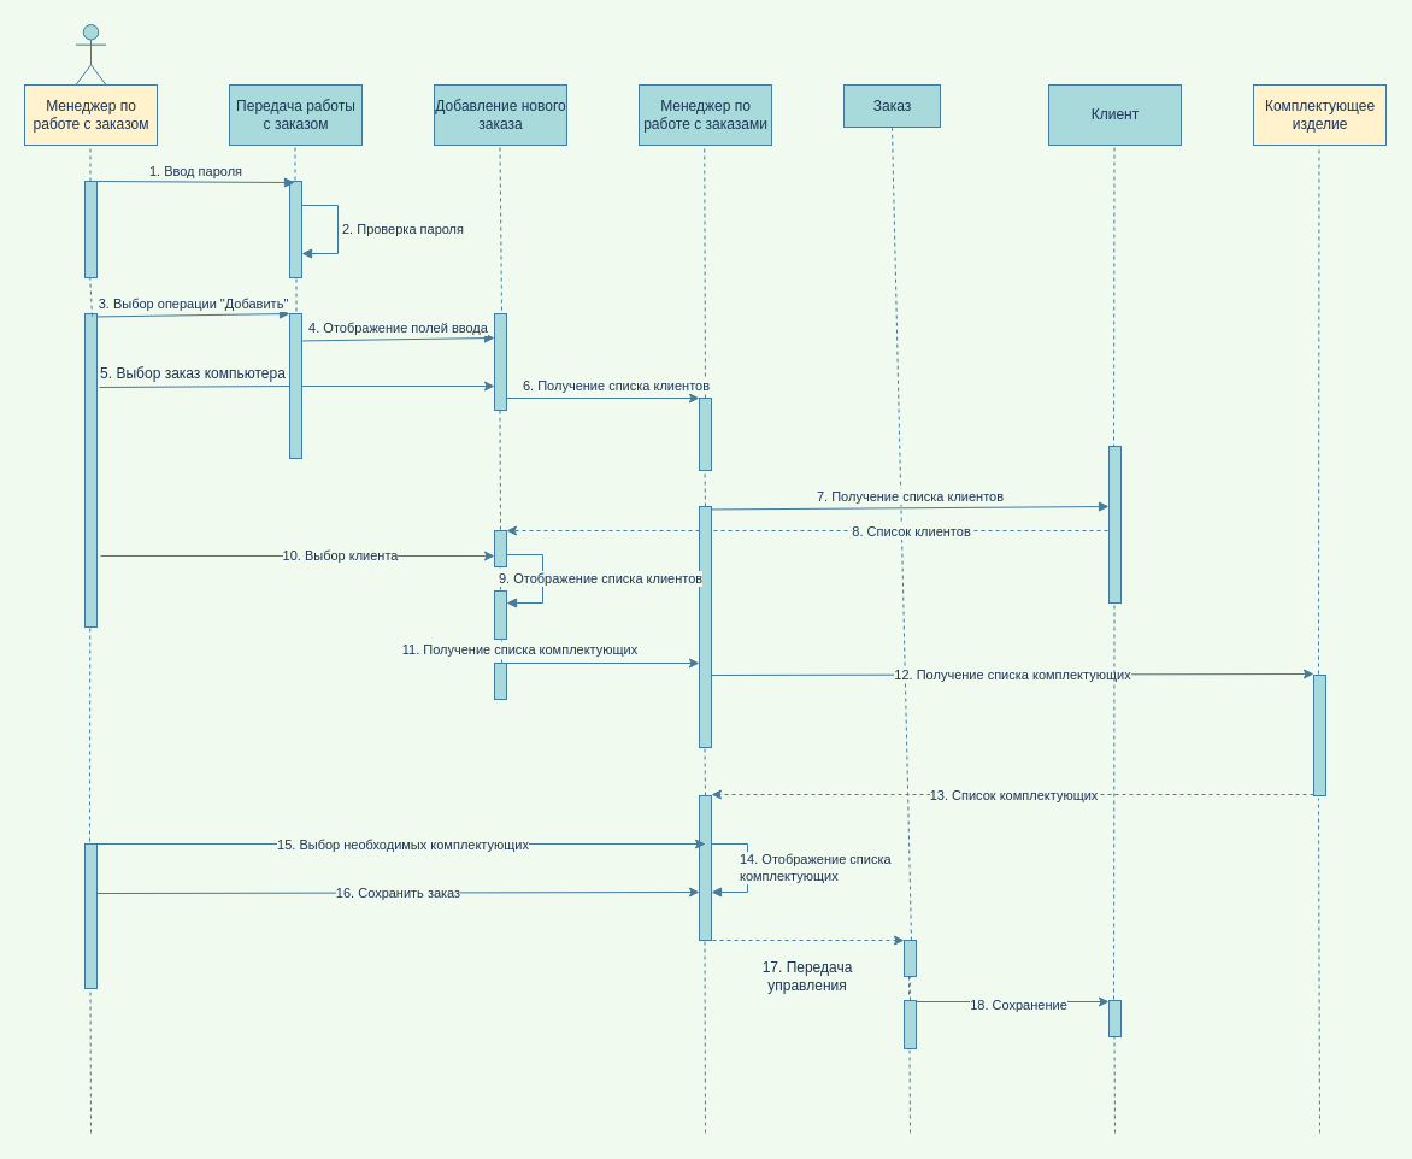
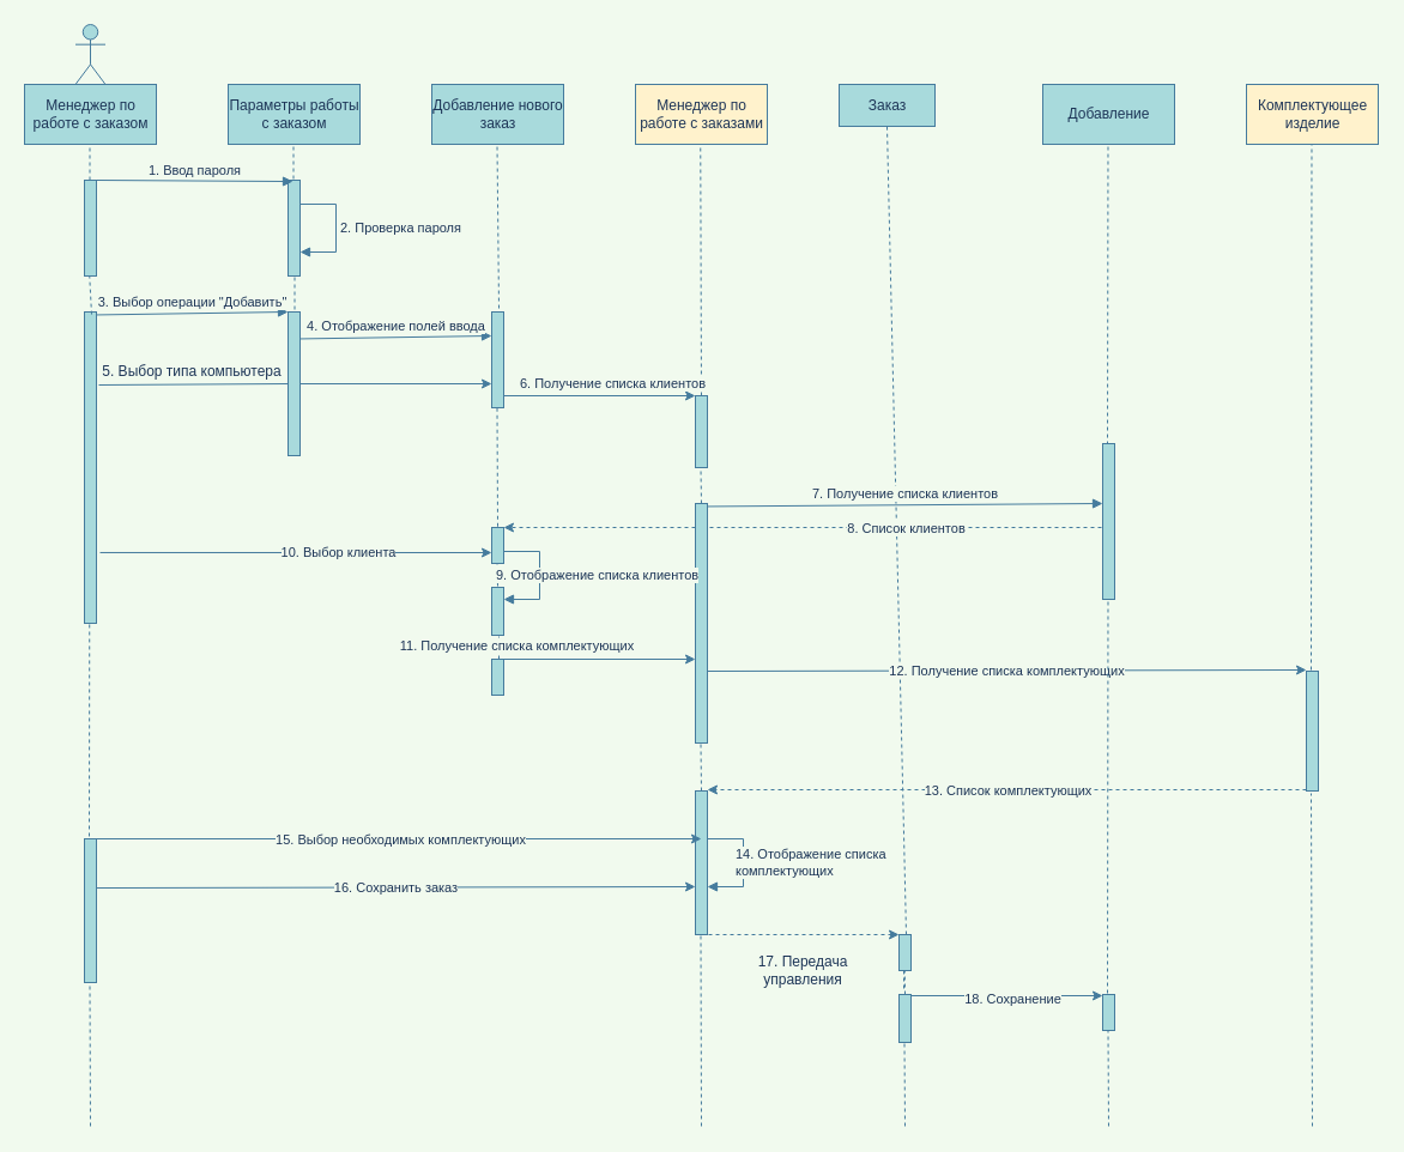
- <mxCell id="2" value="Менеджер по &lt;br&gt;работе&amp;nbsp;с заказом" style="html=1;fillColor=#fff2cc;strokeColor=#457B9D;fontColor=#1D3557;" parent="1" vertex="1"><mxGeometry x="20" y="70" width="110" height="50" as="geometry" /></mxCell>
+ <mxCell id="2" value="Менеджер по &lt;br&gt;работе&amp;nbsp;с заказом" style="html=1;fillColor=#A8DADC;strokeColor=#457B9D;fontColor=#1D3557;" parent="1" vertex="1"><mxGeometry x="20" y="70" width="110" height="50" as="geometry" /></mxCell>
- <mxCell id="3" value="Передача работы&lt;br&gt;с заказом" style="html=1;fillColor=#A8DADC;strokeColor=#457B9D;fontColor=#1D3557;" parent="1" vertex="1"><mxGeometry x="190" y="70" width="110" height="50" as="geometry" /></mxCell>
+ <mxCell id="3" value="Параметры работы&lt;br&gt;с заказом" style="html=1;fillColor=#A8DADC;strokeColor=#457B9D;fontColor=#1D3557;" parent="1" vertex="1"><mxGeometry x="190" y="70" width="110" height="50" as="geometry" /></mxCell>
- <mxCell id="4" value="Добавление нового&lt;br&gt;заказа" style="html=1;fillColor=#A8DADC;strokeColor=#457B9D;fontColor=#1D3557;" parent="1" vertex="1"><mxGeometry x="360" y="70" width="110" height="50" as="geometry" /></mxCell>
+ <mxCell id="4" value="Добавление нового&lt;br&gt;заказ" style="html=1;fillColor=#A8DADC;strokeColor=#457B9D;fontColor=#1D3557;" parent="1" vertex="1"><mxGeometry x="360" y="70" width="110" height="50" as="geometry" /></mxCell>
- <mxCell id="5" value="Менеджер по&lt;br&gt;работе с заказами" style="html=1;fillColor=#A8DADC;strokeColor=#457B9D;fontColor=#1D3557;" parent="1" vertex="1"><mxGeometry x="530" y="70" width="110" height="50" as="geometry" /></mxCell>
+ <mxCell id="5" value="Менеджер по&lt;br&gt;работе с заказами" style="html=1;fillColor=#fff2cc;strokeColor=#457B9D;fontColor=#1D3557;" parent="1" vertex="1"><mxGeometry x="530" y="70" width="110" height="50" as="geometry" /></mxCell>
- <mxCell id="7" value="Клиент" style="html=1;fillColor=#A8DADC;strokeColor=#457B9D;fontColor=#1D3557;" parent="1" vertex="1"><mxGeometry x="870" y="70" width="110" height="50" as="geometry" /></mxCell>
+ <mxCell id="7" value="Добавление" style="html=1;fillColor=#A8DADC;strokeColor=#457B9D;fontColor=#1D3557;" parent="1" vertex="1"><mxGeometry x="870" y="70" width="110" height="50" as="geometry" /></mxCell>
- <mxCell id="23" value="5. Выбор заказ компьютера" style="text;html=1;strokeColor=none;fillColor=none;align=center;verticalAlign=middle;whiteSpace=wrap;rounded=0;fontColor=#1D3557;" parent="1" vertex="1"><mxGeometry x="80" y="290" width="160" height="40" as="geometry" /></mxCell>
+ <mxCell id="23" value="5. Выбор типа компьютера" style="text;html=1;strokeColor=none;fillColor=none;align=center;verticalAlign=middle;whiteSpace=wrap;rounded=0;fontColor=#1D3557;" parent="1" vertex="1"><mxGeometry x="80" y="290" width="160" height="40" as="geometry" /></mxCell>
